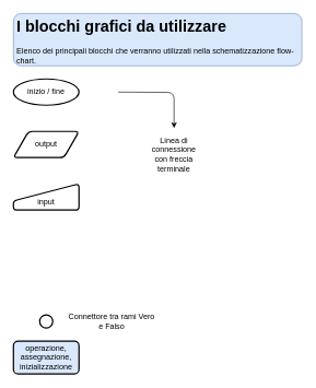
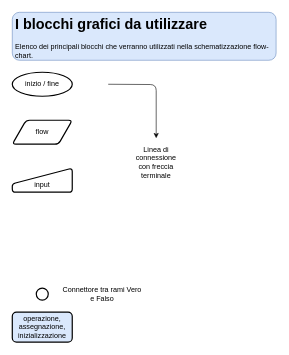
- <mxCell id="5" value="output" style="shape=parallelogram;html=1;strokeWidth=2;perimeter=parallelogramPerimeter;whiteSpace=wrap;rounded=1;arcSize=12;size=0.23;" vertex="1" parent="1"><mxGeometry x="20" y="200" width="100" height="40" as="geometry" /></mxCell>
+ <mxCell id="5" value="flow" style="shape=parallelogram;html=1;strokeWidth=2;perimeter=parallelogramPerimeter;whiteSpace=wrap;rounded=1;arcSize=12;size=0.23;" vertex="1" parent="1"><mxGeometry x="20" y="200" width="100" height="40" as="geometry" /></mxCell>
- <mxCell id="10" value="Linea di connessione con freccia terminale" style="text;html=1;strokeColor=none;fillColor=none;align=center;verticalAlign=middle;whiteSpace=wrap;rounded=0;" vertex="1" parent="1"><mxGeometry x="225" y="195" width="80" height="80" as="geometry" /></mxCell>
+ <mxCell id="10" value="Linea di connessione con freccia terminale" style="text;html=1;strokeColor=none;fillColor=none;align=center;verticalAlign=middle;whiteSpace=wrap;rounded=0;" vertex="1" parent="1"><mxGeometry x="220" y="230" width="80" height="80" as="geometry" /></mxCell>
